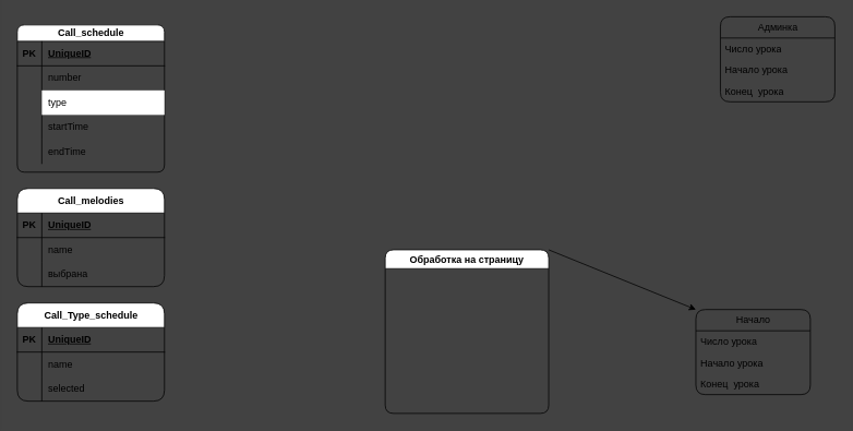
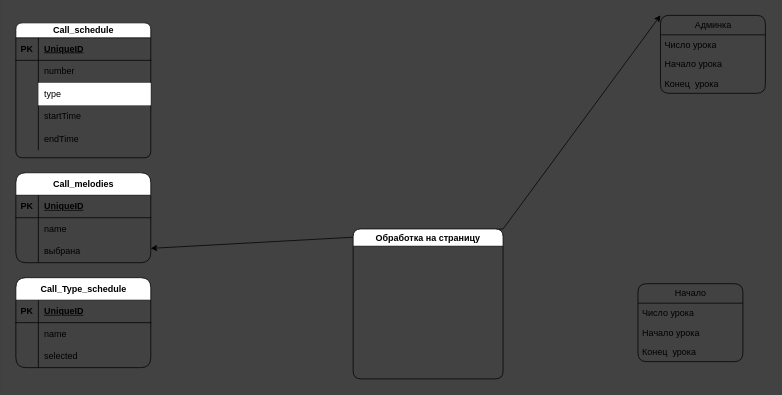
+ <mxCell id="46" style="edgeStyle=none;html=1;exitX=1;exitY=0;exitDx=0;exitDy=0;entryX=0;entryY=0;entryDx=0;entryDy=0;rounded=1;" edge="1" parent="1" source="48" target="42"><mxGeometry relative="1" as="geometry" /></mxCell>
- <mxCell id="47" style="edgeStyle=none;html=1;exitX=1;exitY=0;exitDx=0;exitDy=0;entryX=0;entryY=0;entryDx=0;entryDy=0;rounded=1;" edge="1" parent="1" source="48" target="2"><mxGeometry relative="1" as="geometry" /></mxCell>
+ <mxCell id="47" style="edgeStyle=none;html=1;exitX=1;exitY=0;exitDx=0;exitDy=0;rounded=1;" edge="1" parent="1" source="48" target="31"><mxGeometry relative="1" as="geometry" /></mxCell>
